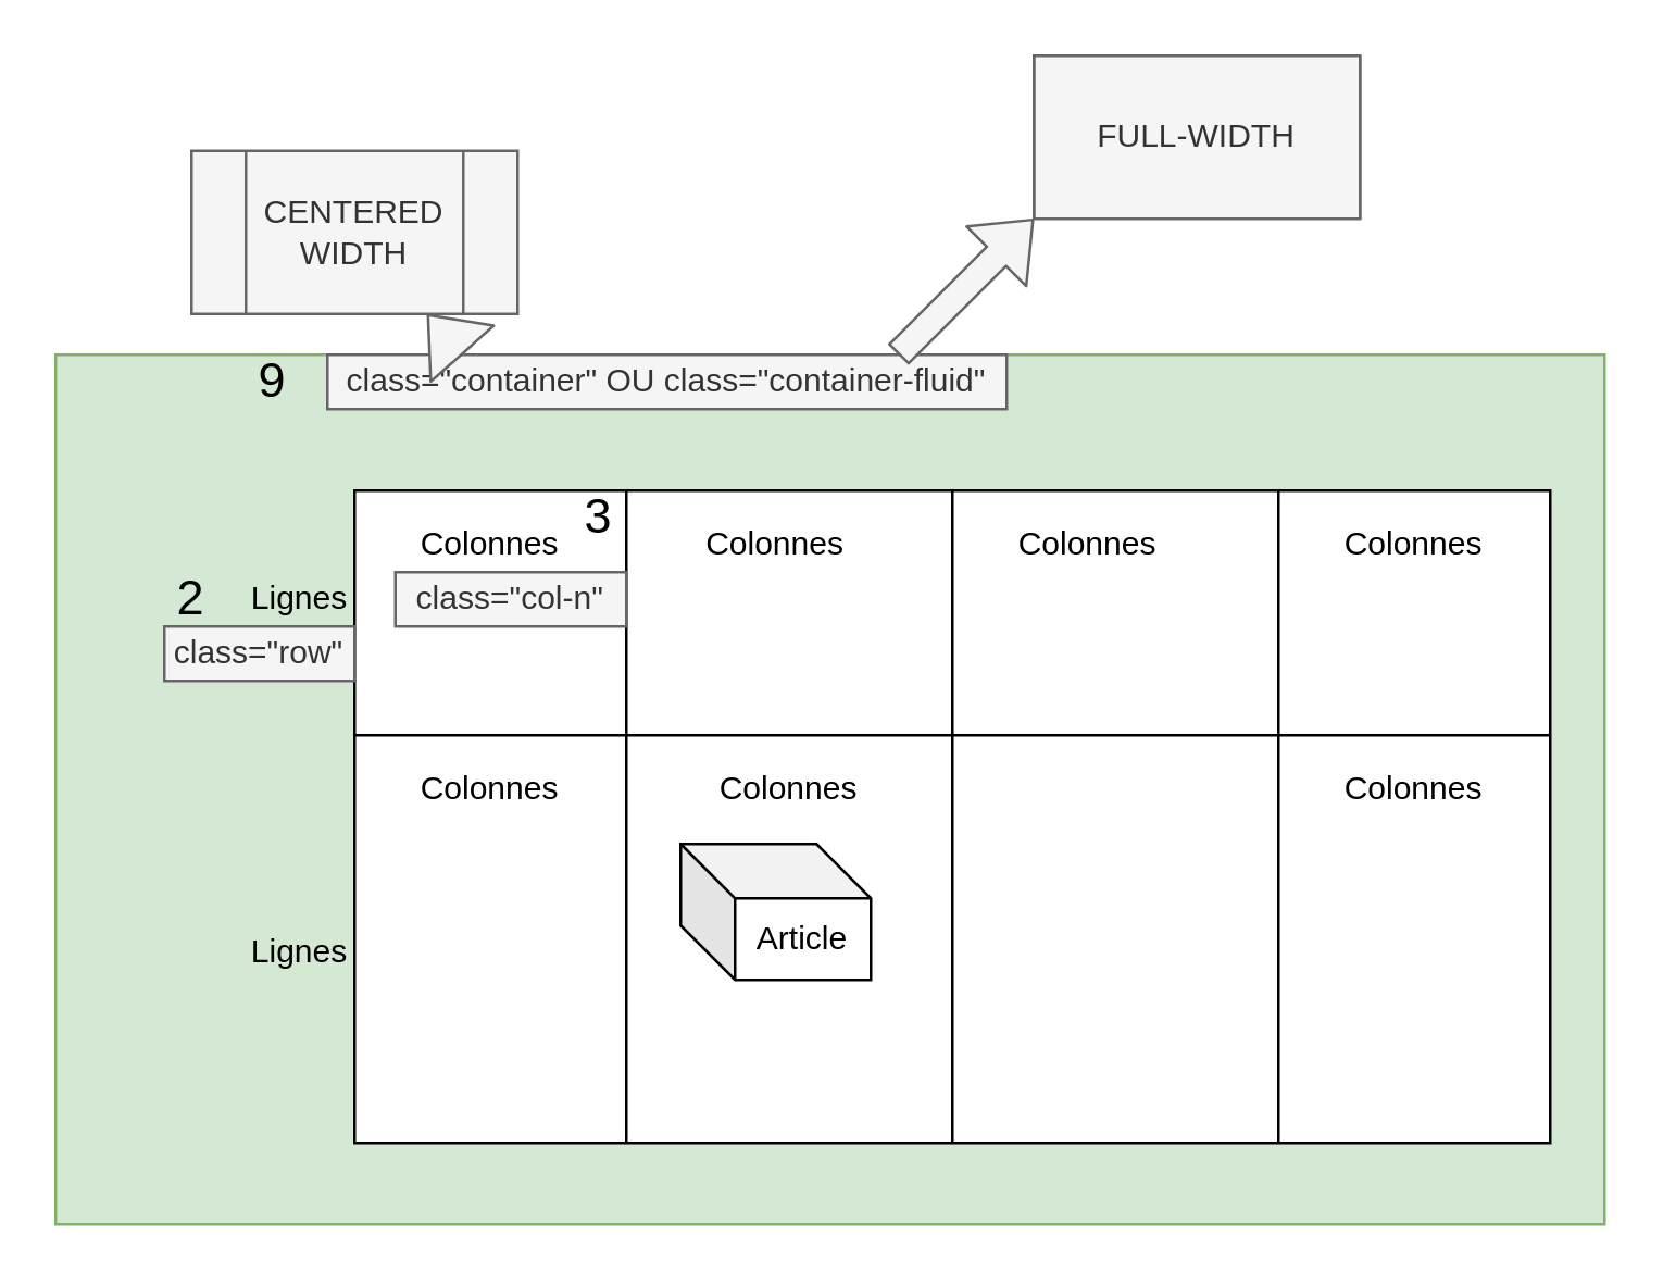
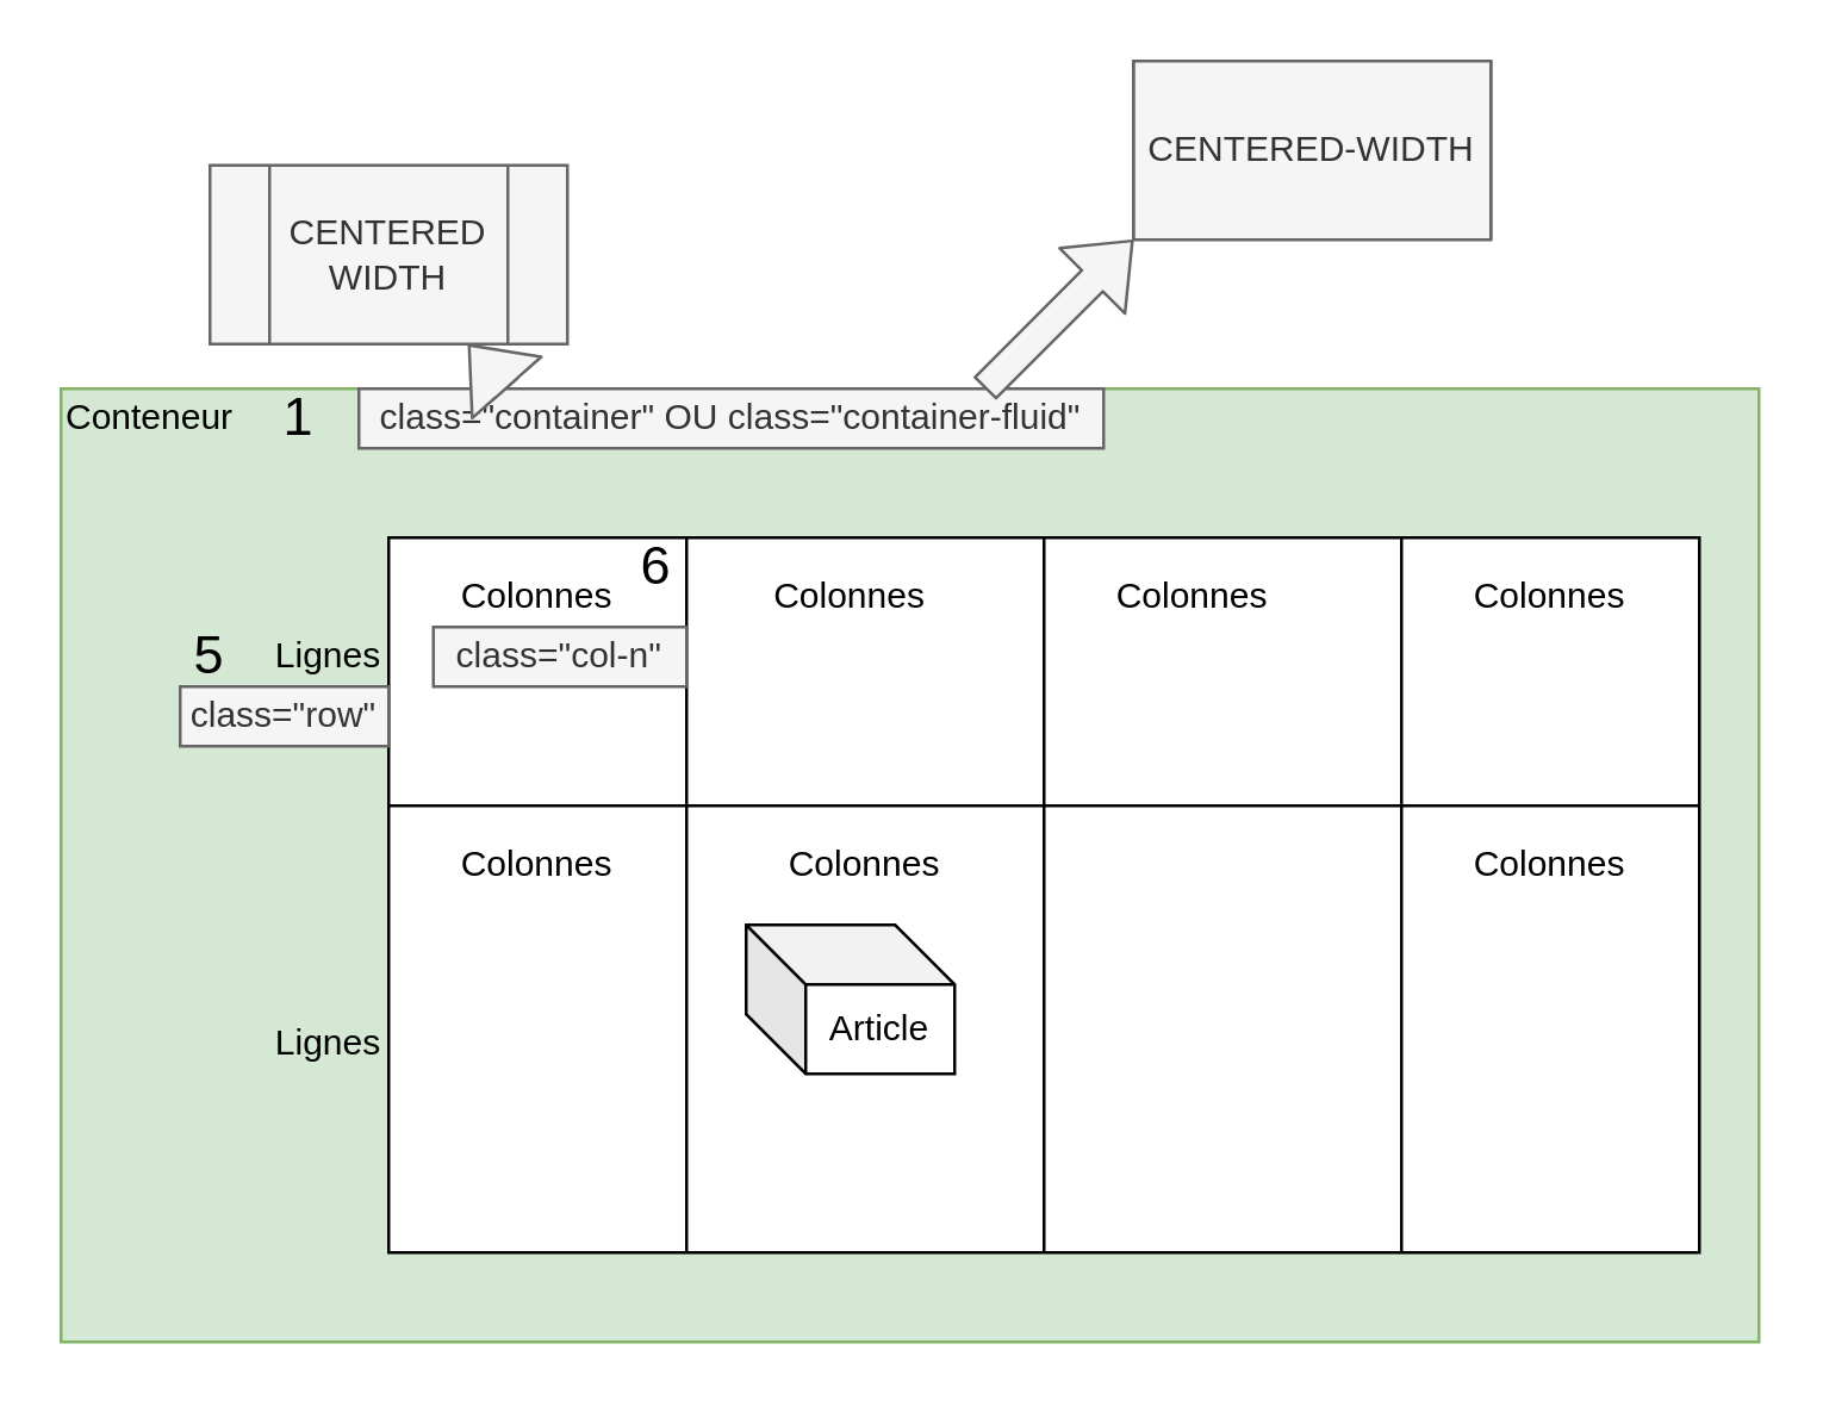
- <mxCell id="25" value="FULL-WIDTH" style="shape=process;whiteSpace=wrap;html=1;backgroundOutline=1;fillColor=#f5f5f5;strokeColor=#666666;fontColor=#333333;size=0;" vertex="1" parent="1"><mxGeometry x="380" y="20" width="120" height="60" as="geometry" /></mxCell>
+ <mxCell id="25" value="CENTERED-WIDTH" style="shape=process;whiteSpace=wrap;html=1;backgroundOutline=1;fillColor=#f5f5f5;strokeColor=#666666;fontColor=#333333;size=0;" vertex="1" parent="1"><mxGeometry x="380" y="20" width="120" height="60" as="geometry" /></mxCell>
+ <mxCell id="7" value="Conteneur" style="text;html=1;strokeColor=none;fillColor=none;align=center;verticalAlign=middle;whiteSpace=wrap;rounded=0;" parent="1" vertex="1"><mxGeometry x="30" y="130" width="40" height="20" as="geometry" /></mxCell>
- <mxCell id="17" value="9" style="text;html=1;strokeColor=none;fillColor=none;align=center;verticalAlign=middle;whiteSpace=wrap;rounded=0;fontSize=18;" parent="1" vertex="1"><mxGeometry x="80" y="130" width="40" height="20" as="geometry" /></mxCell>
+ <mxCell id="17" value="1" style="text;html=1;strokeColor=none;fillColor=none;align=center;verticalAlign=middle;whiteSpace=wrap;rounded=0;fontSize=18;" parent="1" vertex="1"><mxGeometry x="80" y="130" width="40" height="20" as="geometry" /></mxCell>
- <mxCell id="19" value="3" style="text;html=1;strokeColor=none;fillColor=none;align=center;verticalAlign=middle;whiteSpace=wrap;rounded=0;fontSize=18;" parent="1" vertex="1"><mxGeometry x="200" y="180" width="40" height="20" as="geometry" /></mxCell>
+ <mxCell id="19" value="6" style="text;html=1;strokeColor=none;fillColor=none;align=center;verticalAlign=middle;whiteSpace=wrap;rounded=0;fontSize=18;" parent="1" vertex="1"><mxGeometry x="200" y="180" width="40" height="20" as="geometry" /></mxCell>
- <mxCell id="18" value="2" style="text;html=1;strokeColor=none;fillColor=none;align=center;verticalAlign=middle;whiteSpace=wrap;rounded=0;fontSize=18;" parent="1" vertex="1"><mxGeometry x="50" y="210" width="40" height="20" as="geometry" /></mxCell>
+ <mxCell id="18" value="5" style="text;html=1;strokeColor=none;fillColor=none;align=center;verticalAlign=middle;whiteSpace=wrap;rounded=0;fontSize=18;" parent="1" vertex="1"><mxGeometry x="50" y="210" width="40" height="20" as="geometry" /></mxCell>
